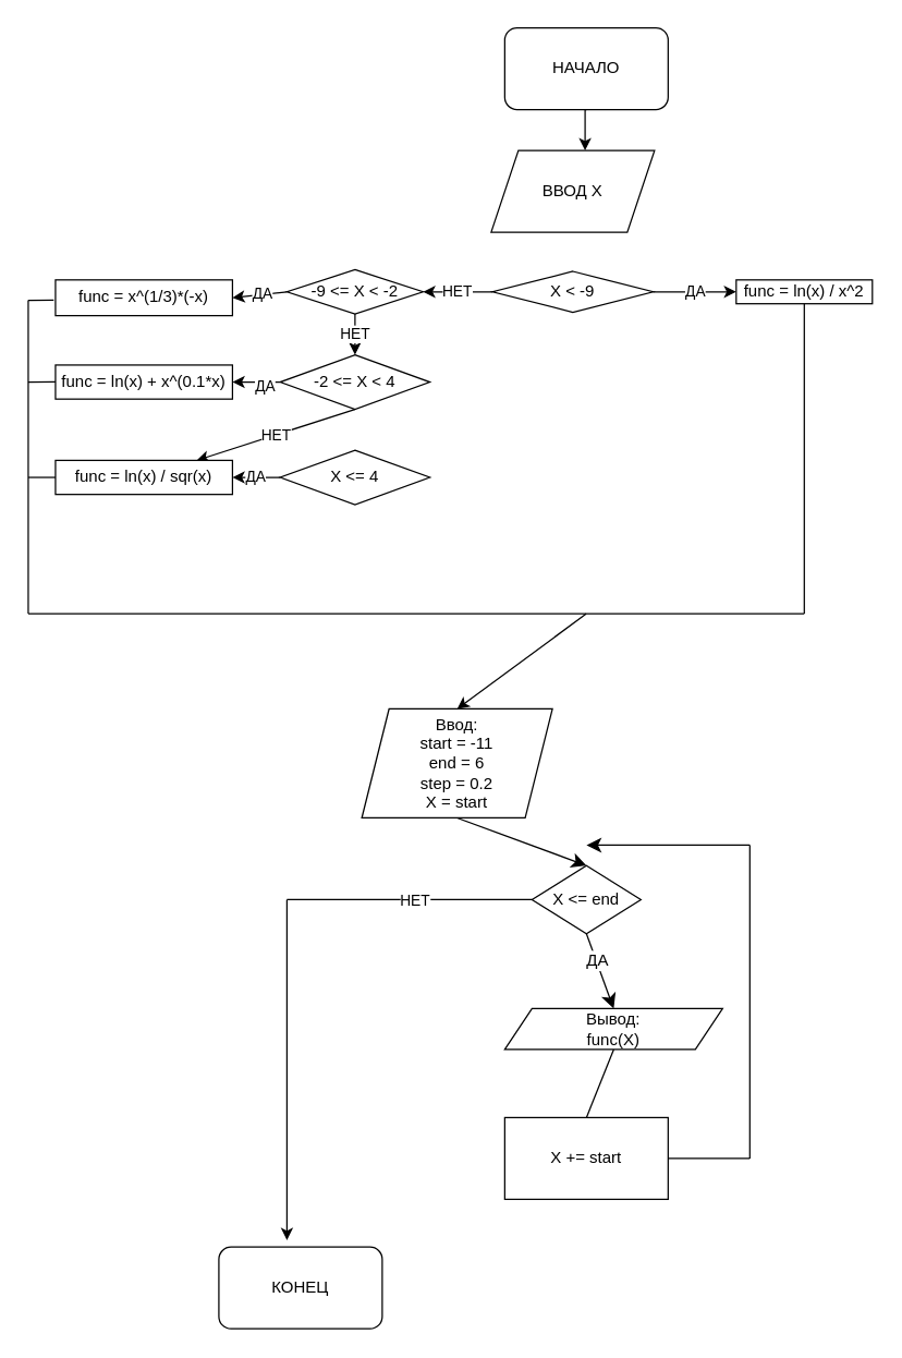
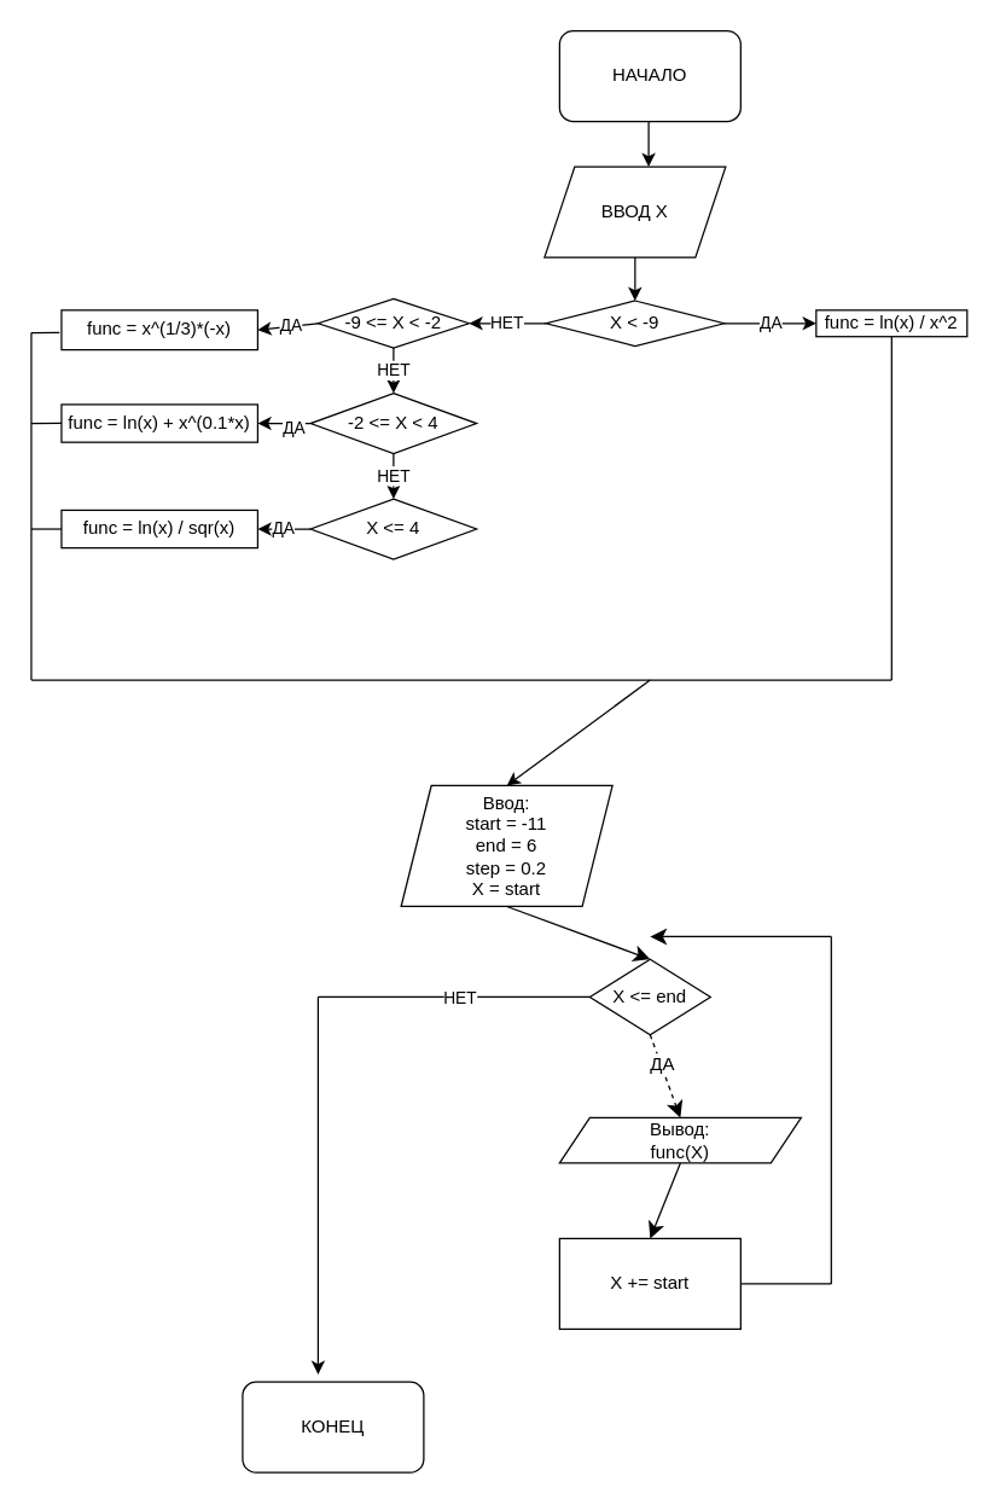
+ <mxCell id="19" value="" style="endArrow=classic;html=1;rounded=0;entryX=0.5;entryY=0;entryDx=0;entryDy=0;exitX=0.5;exitY=1;exitDx=0;exitDy=0;" edge="1" parent="1" source="44" target="18"><mxGeometry width="50" height="50" relative="1" as="geometry"><mxPoint x="430" y="180" as="sourcePoint" /><mxPoint x="430" y="220" as="targetPoint" /></mxGeometry></mxCell>
- <mxCell id="33" value="НЕТ" style="endArrow=classic;html=1;rounded=0;exitX=0.5;exitY=1;exitDx=0;exitDy=0;" edge="1" parent="1" source="27" target="34"><mxGeometry width="50" height="50" relative="1" as="geometry"><mxPoint x="230" y="290" as="sourcePoint" /><mxPoint x="280" y="240" as="targetPoint" /></mxGeometry></mxCell>
+ <mxCell id="33" value="НЕТ" style="endArrow=classic;html=1;rounded=0;entryX=0.5;entryY=0;entryDx=0;entryDy=0;exitX=0.5;exitY=1;exitDx=0;exitDy=0;" edge="1" parent="1" source="27" target="32"><mxGeometry width="50" height="50" relative="1" as="geometry"><mxPoint x="230" y="290" as="sourcePoint" /><mxPoint x="280" y="240" as="targetPoint" /></mxGeometry></mxCell>
- <mxCell id="4" value="" style="endArrow=classic;html=1;rounded=0;fontSize=12;startSize=8;endSize=8;curved=1;exitX=0.5;exitY=1;exitDx=0;exitDy=0;entryX=0.5;entryY=0;entryDx=0;entryDy=0;" edge="1" parent="1" source="3" target="7"><mxGeometry width="50" height="50" relative="1" as="geometry"><mxPoint x="370" y="720" as="sourcePoint" /><mxPoint x="430" y="720" as="targetPoint" /></mxGeometry></mxCell>
+ <mxCell id="4" value="" style="endArrow=classic;html=1;rounded=0;fontSize=12;startSize=8;endSize=8;curved=1;exitX=0.5;exitY=1;exitDx=0;exitDy=0;entryX=0.5;entryY=0;entryDx=0;entryDy=0;dashed=1;" edge="1" parent="1" source="3" target="7"><mxGeometry width="50" height="50" relative="1" as="geometry"><mxPoint x="370" y="720" as="sourcePoint" /><mxPoint x="430" y="720" as="targetPoint" /></mxGeometry></mxCell>
- <mxCell id="9" value="" style="endArrow=none;html=1;rounded=0;fontSize=12;startSize=8;endSize=8;curved=1;entryX=0.5;entryY=0;entryDx=0;entryDy=0;exitX=0.5;exitY=1;exitDx=0;exitDy=0;" edge="1" parent="1" source="7" target="8"><mxGeometry width="50" height="50" relative="1" as="geometry"><mxPoint x="410" y="660" as="sourcePoint" /><mxPoint x="460" y="610" as="targetPoint" /></mxGeometry></mxCell>
+ <mxCell id="9" value="" style="endArrow=classic;html=1;rounded=0;fontSize=12;startSize=8;endSize=8;curved=1;entryX=0.5;entryY=0;entryDx=0;entryDy=0;exitX=0.5;exitY=1;exitDx=0;exitDy=0;" edge="1" parent="1" source="7" target="8"><mxGeometry width="50" height="50" relative="1" as="geometry"><mxPoint x="410" y="660" as="sourcePoint" /><mxPoint x="460" y="610" as="targetPoint" /></mxGeometry></mxCell>
